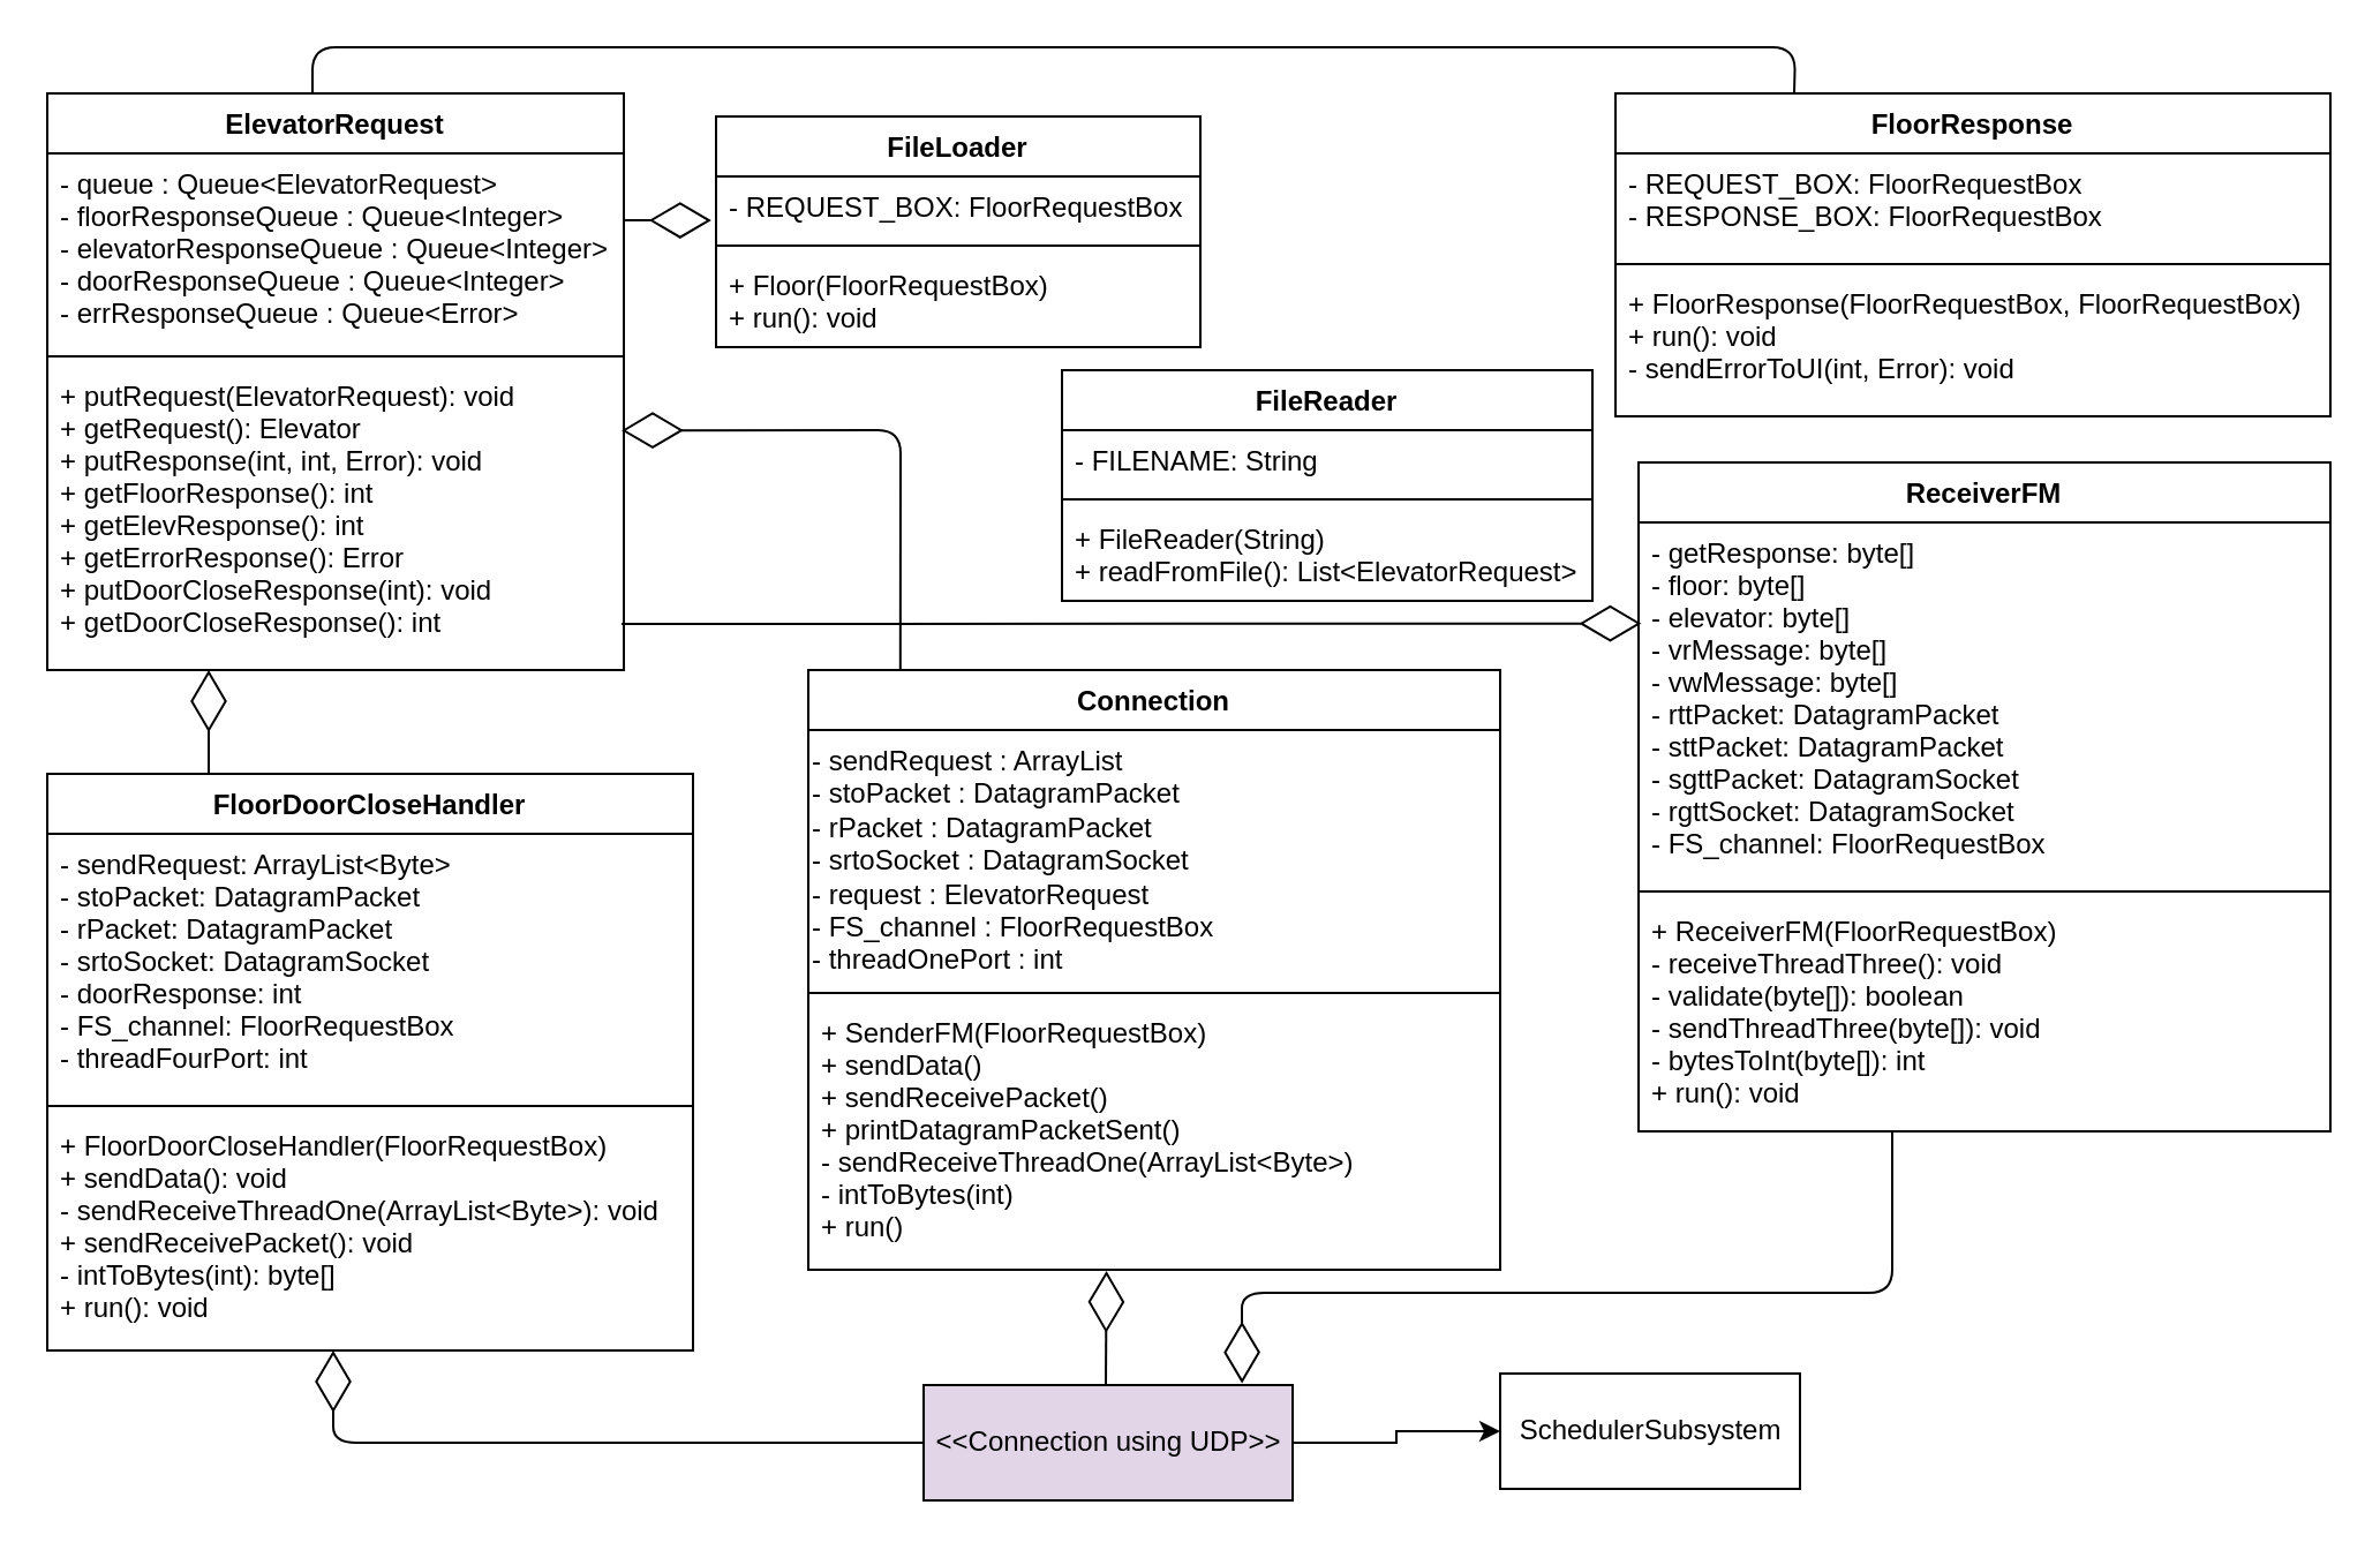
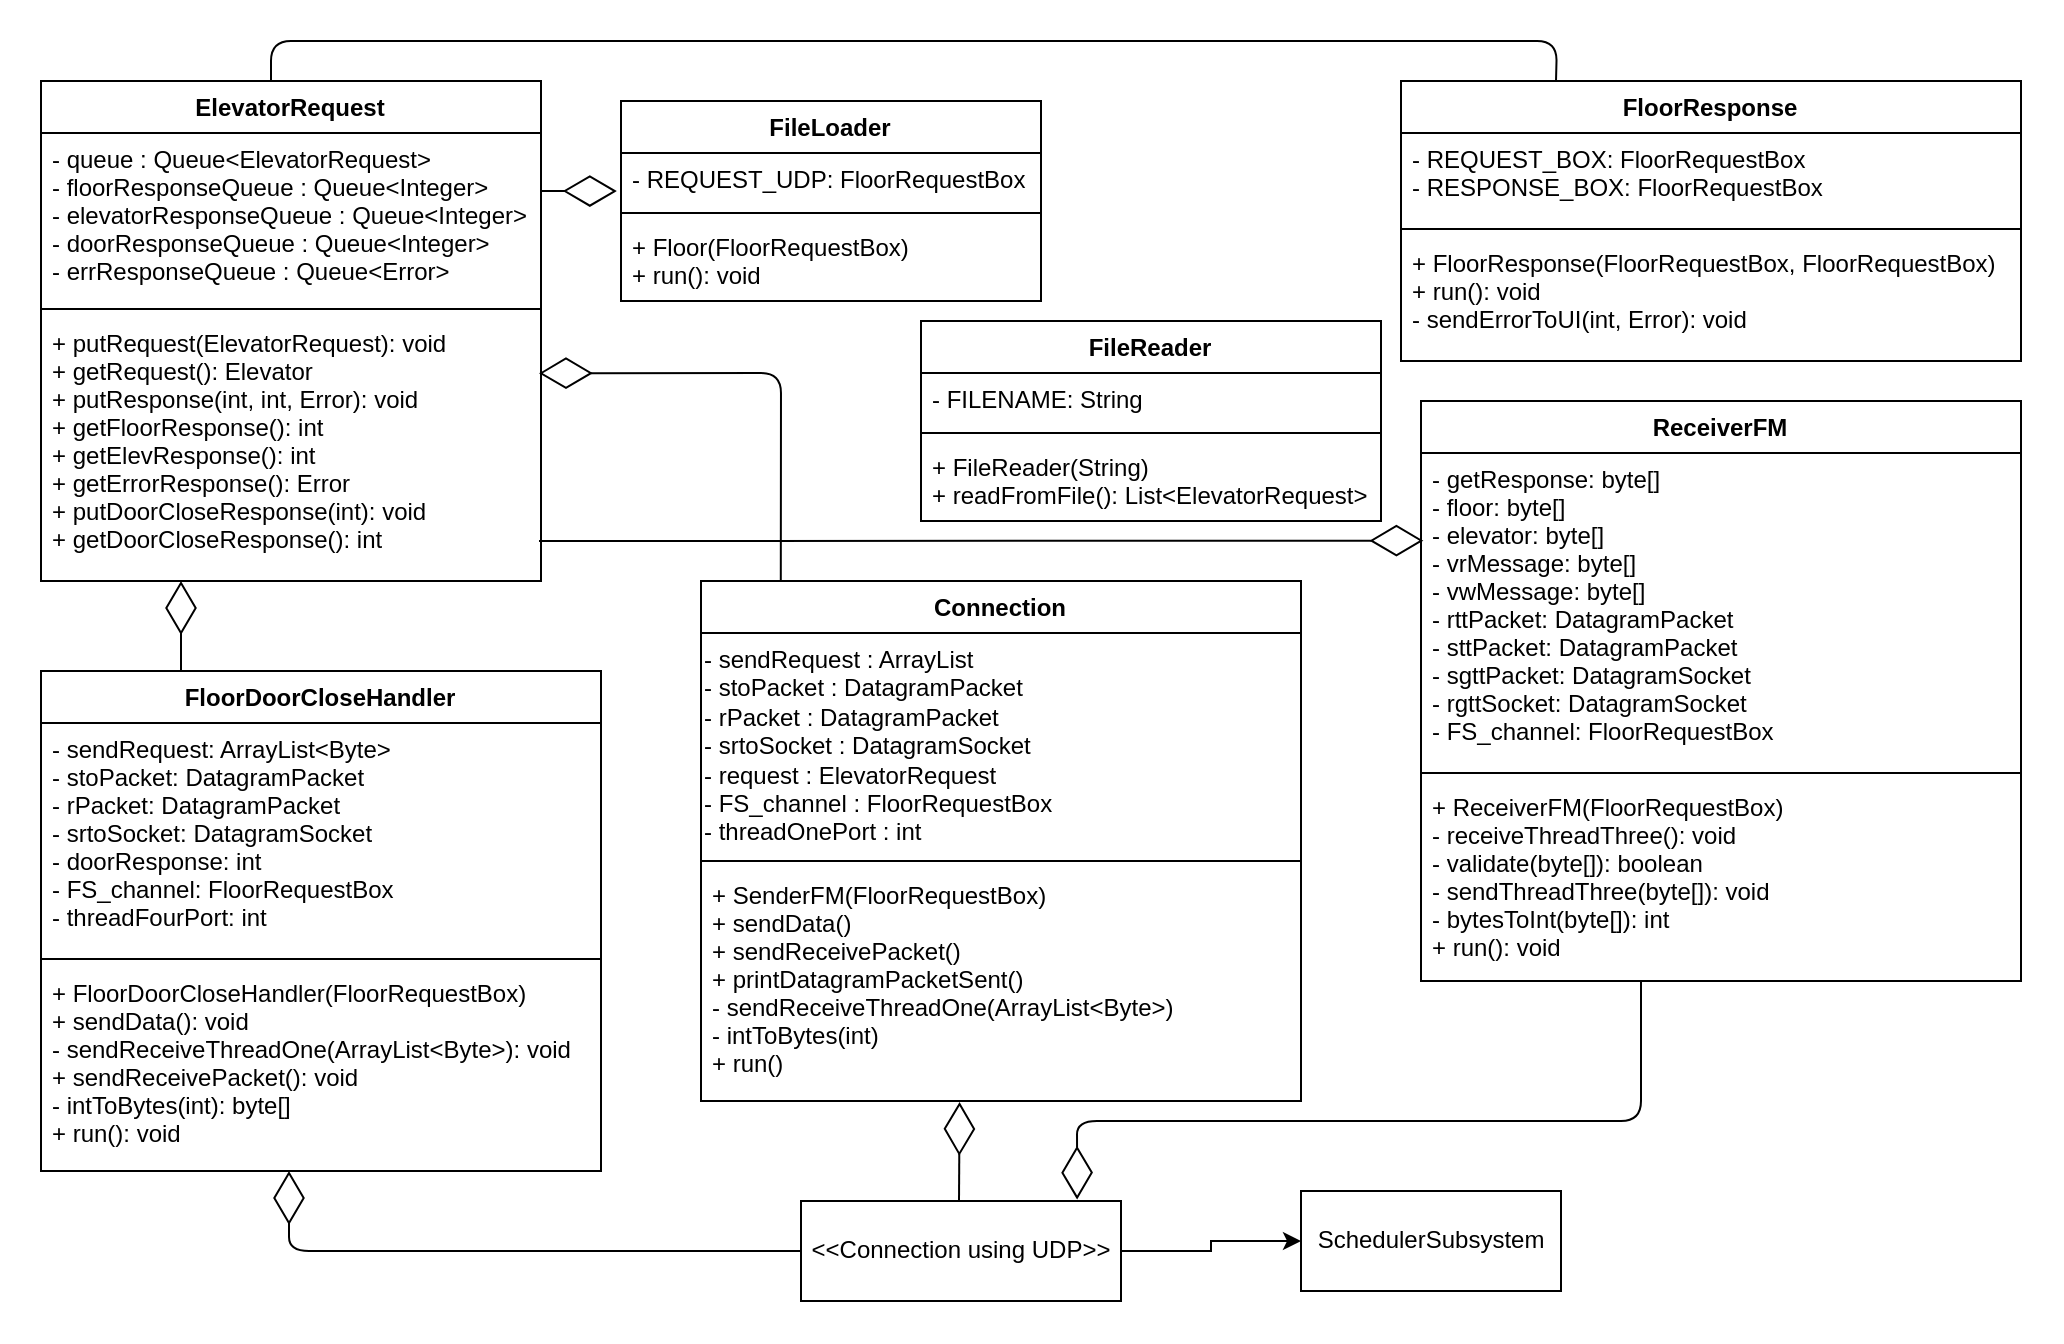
- <mxCell id="7" value="- REQUEST_BOX: FloorRequestBox" style="text;strokeColor=none;fillColor=none;align=left;verticalAlign=top;spacingLeft=4;spacingRight=4;overflow=hidden;rotatable=0;points=[[0,0.5],[1,0.5]];portConstraint=eastwest;" parent="6" vertex="1"><mxGeometry y="26" width="210" height="26" as="geometry" /></mxCell>
+ <mxCell id="7" value="- REQUEST_UDP: FloorRequestBox" style="text;strokeColor=none;fillColor=none;align=left;verticalAlign=top;spacingLeft=4;spacingRight=4;overflow=hidden;rotatable=0;points=[[0,0.5],[1,0.5]];portConstraint=eastwest;" parent="6" vertex="1"><mxGeometry y="26" width="210" height="26" as="geometry" /></mxCell>
- <mxCell id="34" value="&amp;lt;&amp;lt;Connection using UDP&amp;gt;&amp;gt;" style="html=1;fillColor=#e1d5e7;" parent="1" vertex="1"><mxGeometry x="400" y="600" width="160" height="50" as="geometry" /></mxCell>
+ <mxCell id="34" value="&amp;lt;&amp;lt;Connection using UDP&amp;gt;&amp;gt;" style="html=1;" parent="1" vertex="1"><mxGeometry x="400" y="600" width="160" height="50" as="geometry" /></mxCell>
